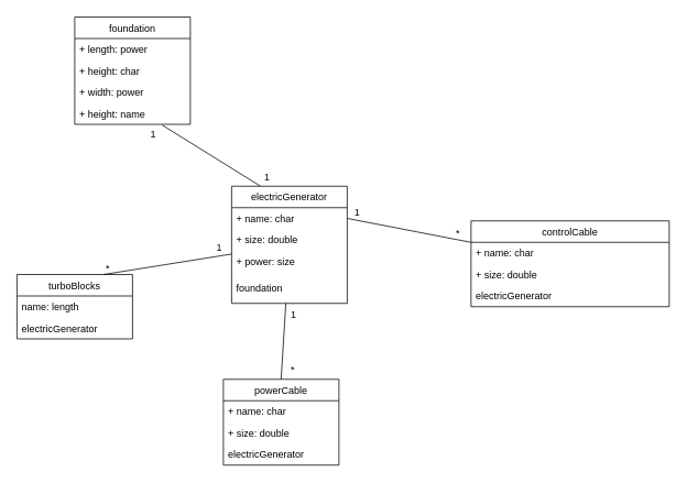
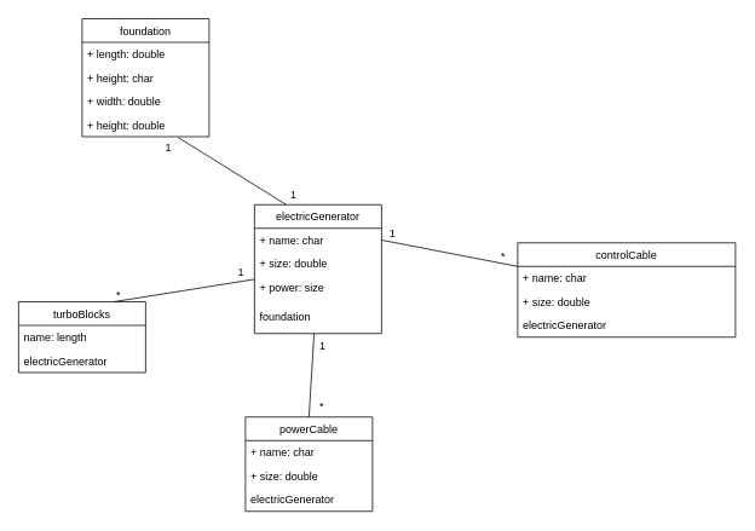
- <mxCell id="3" value="+ length: power" style="text;strokeColor=none;fillColor=none;align=left;verticalAlign=top;spacingLeft=4;spacingRight=4;overflow=hidden;rotatable=0;points=[[0,0.5],[1,0.5]];portConstraint=eastwest;" parent="2" vertex="1"><mxGeometry y="26" width="140" height="26" as="geometry" /></mxCell>
+ <mxCell id="3" value="+ length: double" style="text;strokeColor=none;fillColor=none;align=left;verticalAlign=top;spacingLeft=4;spacingRight=4;overflow=hidden;rotatable=0;points=[[0,0.5],[1,0.5]];portConstraint=eastwest;" parent="2" vertex="1"><mxGeometry y="26" width="140" height="26" as="geometry" /></mxCell>
- <mxCell id="5" value="+ width: power" style="text;strokeColor=none;fillColor=none;align=left;verticalAlign=top;spacingLeft=4;spacingRight=4;overflow=hidden;rotatable=0;points=[[0,0.5],[1,0.5]];portConstraint=eastwest;" vertex="1" parent="2"><mxGeometry y="78" width="140" height="26" as="geometry" /></mxCell>
+ <mxCell id="5" value="+ width: double" style="text;strokeColor=none;fillColor=none;align=left;verticalAlign=top;spacingLeft=4;spacingRight=4;overflow=hidden;rotatable=0;points=[[0,0.5],[1,0.5]];portConstraint=eastwest;" vertex="1" parent="2"><mxGeometry y="78" width="140" height="26" as="geometry" /></mxCell>
- <mxCell id="6" value="+ height: name" style="text;strokeColor=none;fillColor=none;align=left;verticalAlign=top;spacingLeft=4;spacingRight=4;overflow=hidden;rotatable=0;points=[[0,0.5],[1,0.5]];portConstraint=eastwest;" vertex="1" parent="2"><mxGeometry y="104" width="140" height="26" as="geometry" /></mxCell>
+ <mxCell id="6" value="+ height: double" style="text;strokeColor=none;fillColor=none;align=left;verticalAlign=top;spacingLeft=4;spacingRight=4;overflow=hidden;rotatable=0;points=[[0,0.5],[1,0.5]];portConstraint=eastwest;" vertex="1" parent="2"><mxGeometry y="104" width="140" height="26" as="geometry" /></mxCell>
